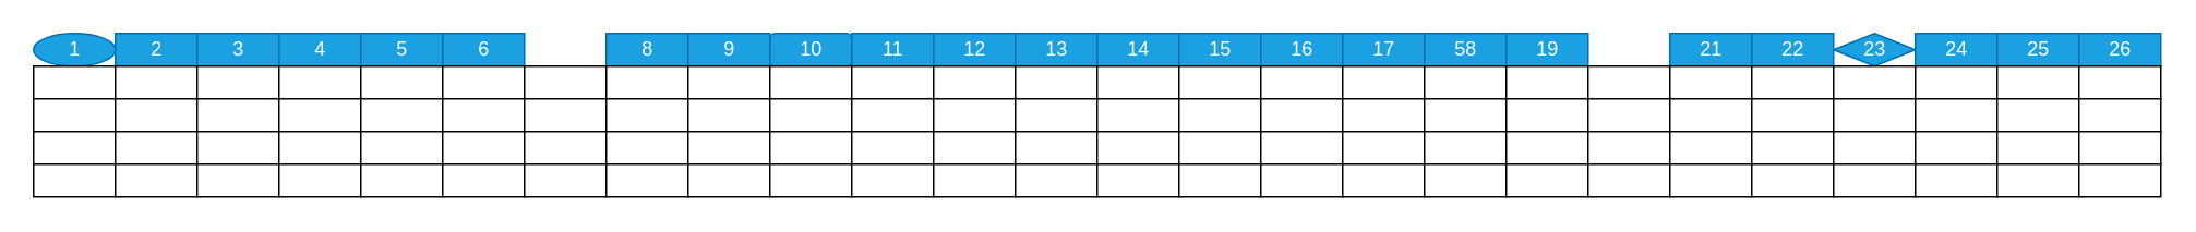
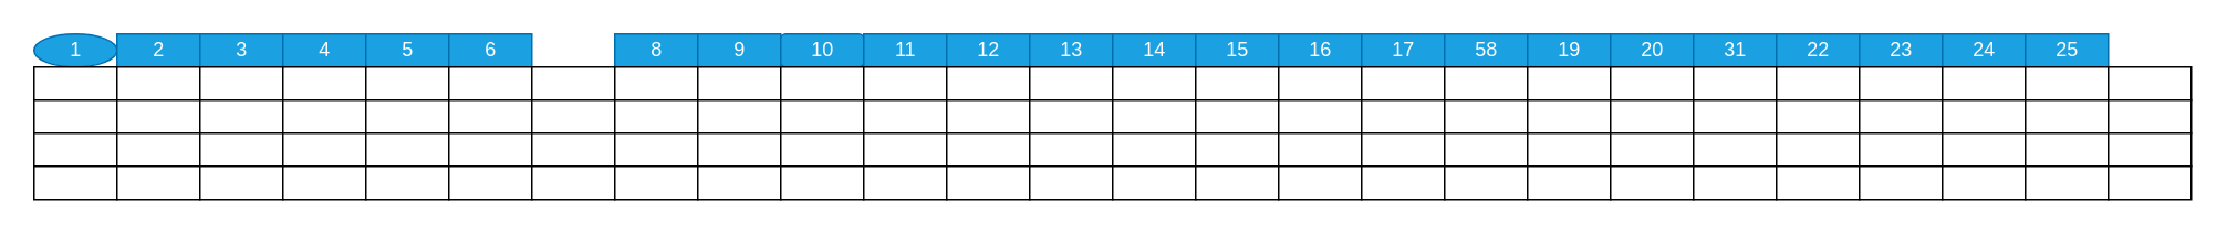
+ <mxCell id="20" value="20" style="align=center;html=1;fillColor=#1ba1e2;fontColor=#ffffff;strokeColor=#006EAF;" parent="1" vertex="1"><mxGeometry x="970" y="20" width="50" height="20" as="geometry" /></mxCell>
- <mxCell id="21" value="21" style="align=center;html=1;fillColor=#1ba1e2;fontColor=#ffffff;strokeColor=#006EAF;" parent="1" vertex="1"><mxGeometry x="1020" y="20" width="50" height="20" as="geometry" /></mxCell>
+ <mxCell id="21" value="31" style="align=center;html=1;fillColor=#1ba1e2;fontColor=#ffffff;strokeColor=#006EAF;" parent="1" vertex="1"><mxGeometry x="1020" y="20" width="50" height="20" as="geometry" /></mxCell>
- <mxCell id="23" value="23" style="rhombus;align=center;html=1;fillColor=#1ba1e2;fontColor=#ffffff;strokeColor=#006EAF;" parent="1" vertex="1"><mxGeometry x="1120" y="20" width="50" height="20" as="geometry" /></mxCell>
+ <mxCell id="23" value="23" style="align=center;html=1;fillColor=#1ba1e2;fontColor=#ffffff;strokeColor=#006EAF;" parent="1" vertex="1"><mxGeometry x="1120" y="20" width="50" height="20" as="geometry" /></mxCell>
- <mxCell id="26" value="26" style="align=center;html=1;fillColor=#1ba1e2;fontColor=#ffffff;strokeColor=#006EAF;" parent="1" vertex="1"><mxGeometry x="1270" y="20" width="50" height="20" as="geometry" /></mxCell>
